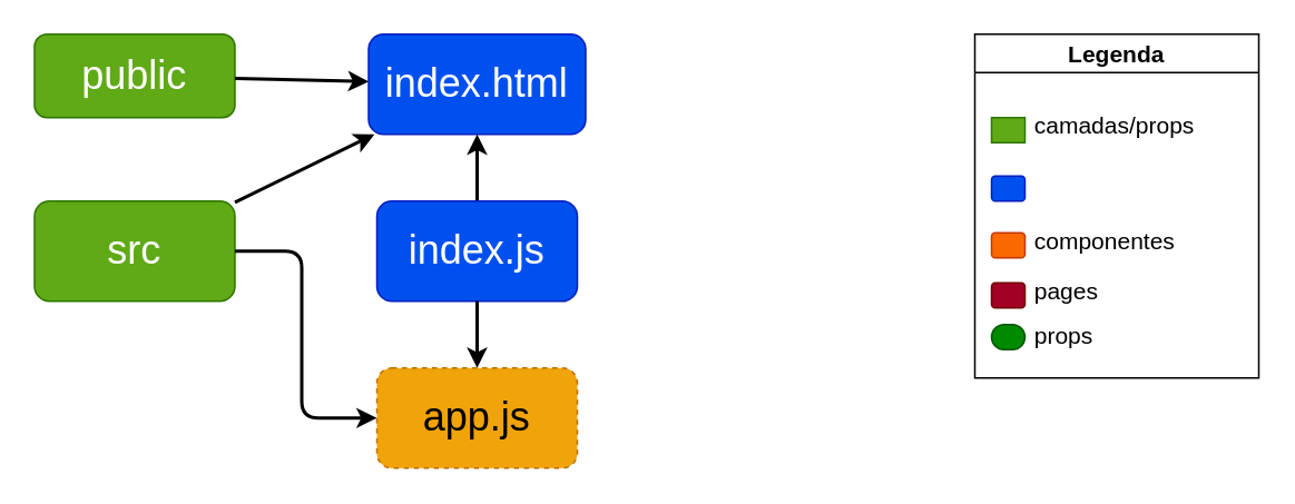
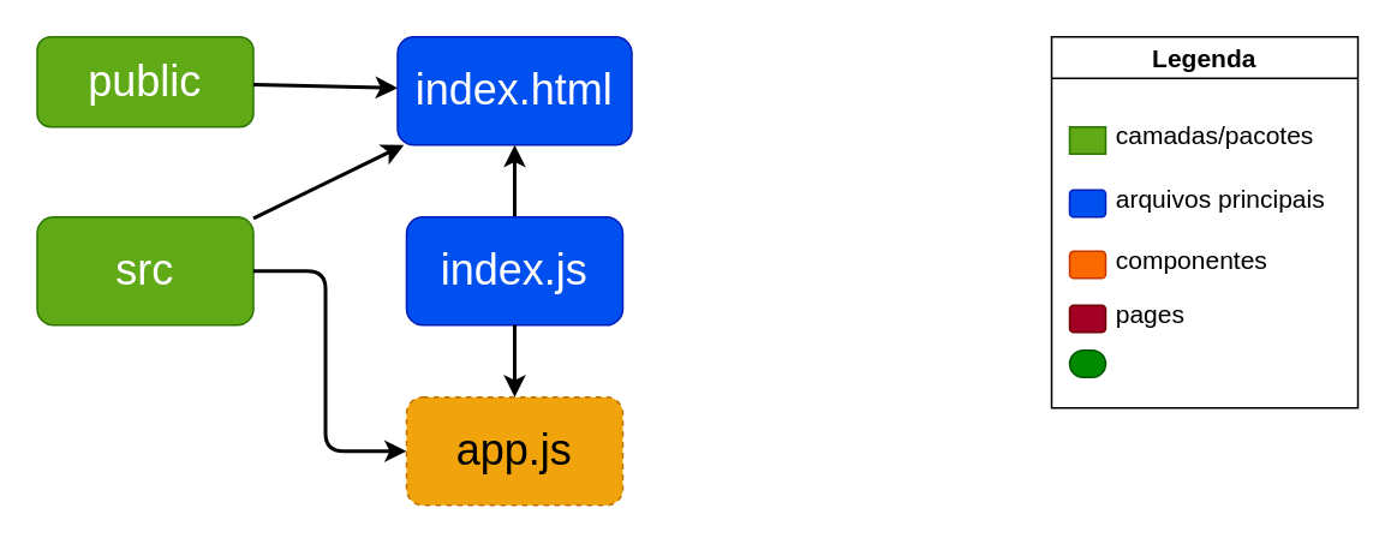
- <mxCell id="15" value="camadas/props" style="text;html=1;align=left;verticalAlign=middle;resizable=0;points=[];autosize=1;strokeColor=none;fontSize=14;" vertex="1" parent="12"><mxGeometry x="34" y="45" width="130" height="20" as="geometry" /></mxCell>
+ <mxCell id="15" value="camadas/pacotes" style="text;html=1;align=left;verticalAlign=middle;resizable=0;points=[];autosize=1;strokeColor=none;fontSize=14;" vertex="1" parent="12"><mxGeometry x="34" y="45" width="130" height="20" as="geometry" /></mxCell>
+ <mxCell id="16" value="arquivos principais" style="text;html=1;align=left;verticalAlign=middle;resizable=0;points=[];autosize=1;strokeColor=none;fontSize=14;" vertex="1" parent="12"><mxGeometry x="34" y="80" width="130" height="20" as="geometry" /></mxCell>
- <mxCell id="22" value="props" style="text;html=1;align=left;verticalAlign=middle;resizable=0;points=[];autosize=1;strokeColor=none;fontSize=14;" vertex="1" parent="12"><mxGeometry x="34" y="171" width="50" height="20" as="geometry" /></mxCell>
